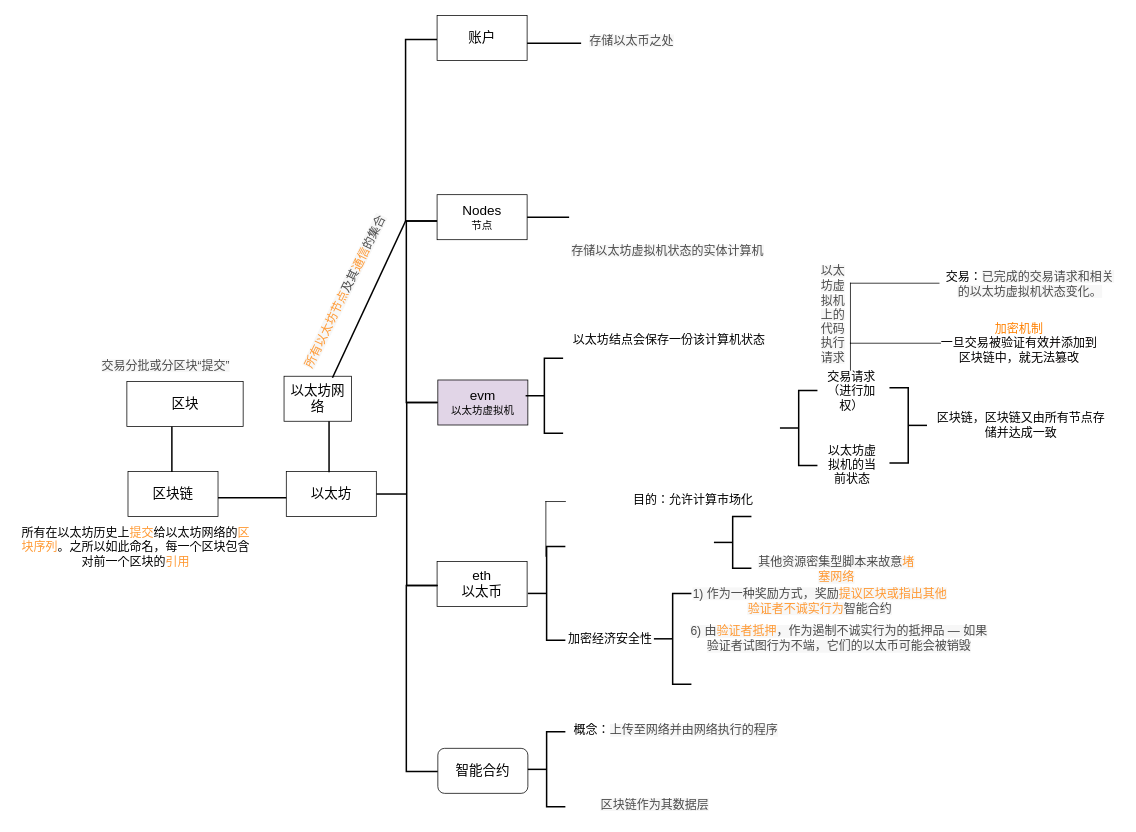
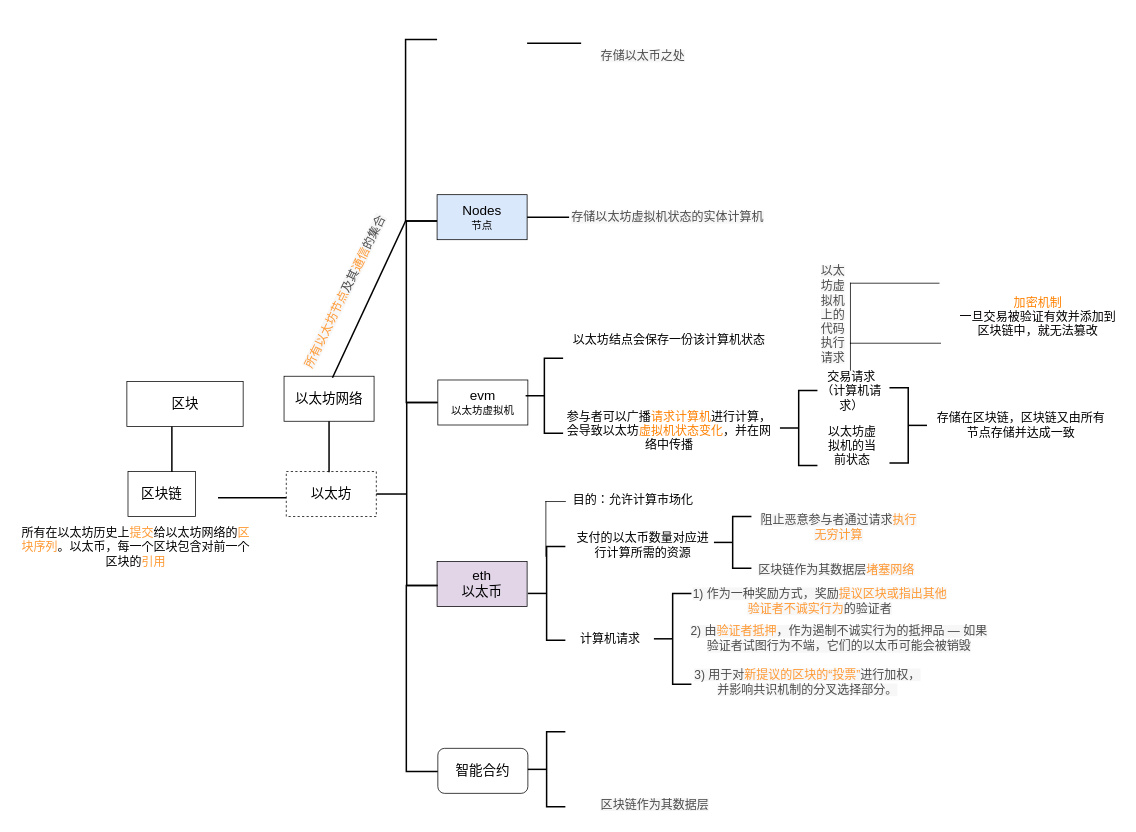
- <mxCell id="45" value="&lt;span style=&quot;font-size: 18px;&quot;&gt;账户&lt;/span&gt;" style="whiteSpace=wrap;html=1;rounded=0;" vertex="1" parent="1"><mxGeometry x="582" y="20" width="120" height="60" as="geometry" /></mxCell>
- <mxCell id="47" value="&lt;span style=&quot;color: rgb(76, 76, 76); font-family: __inter_879697, __inter_Fallback_879697, sans-serif; text-align: start; background-color: rgb(247, 247, 247);&quot;&gt;存储以太币之处&lt;/span&gt;" style="text;strokeColor=none;fillColor=none;html=1;align=center;verticalAlign=middle;whiteSpace=wrap;rounded=0;fontSize=16;" vertex="1" parent="1"><mxGeometry x="774" y="39" width="135" height="30" as="geometry" /></mxCell>
+ <mxCell id="47" value="&lt;span style=&quot;color: rgb(76, 76, 76); font-family: __inter_879697, __inter_Fallback_879697, sans-serif; text-align: start; background-color: rgb(247, 247, 247);&quot;&gt;存储以太币之处&lt;/span&gt;" style="text;strokeColor=none;fillColor=none;html=1;align=center;verticalAlign=middle;whiteSpace=wrap;rounded=0;fontSize=16;" vertex="1" parent="1"><mxGeometry x="789" y="59" width="135" height="30" as="geometry" /></mxCell>
- <mxCell id="36" value="&lt;span style=&quot;font-size: 18px;&quot;&gt;Nodes&lt;/span&gt;&lt;br&gt;&lt;div&gt;&lt;span style=&quot;font-size: 14px;&quot;&gt;节点&lt;/span&gt;&lt;/div&gt;" style="whiteSpace=wrap;html=1;rounded=0;" vertex="1" parent="1"><mxGeometry x="582" y="259" width="120" height="60" as="geometry" /></mxCell>
+ <mxCell id="36" value="&lt;span style=&quot;font-size: 18px;&quot;&gt;Nodes&lt;/span&gt;&lt;br&gt;&lt;div&gt;&lt;span style=&quot;font-size: 14px;&quot;&gt;节点&lt;/span&gt;&lt;/div&gt;" style="whiteSpace=wrap;html=1;rounded=0;fillColor=#dae8fc;" vertex="1" parent="1"><mxGeometry x="582" y="259" width="120" height="60" as="geometry" /></mxCell>
- <mxCell id="38" value="&lt;span style=&quot;color: rgb(76, 76, 76); font-family: __inter_879697, __inter_Fallback_879697, sans-serif; text-align: start; background-color: rgb(247, 247, 247);&quot;&gt;存储以太坊虚拟机状态的实体计算机&lt;/span&gt;" style="text;strokeColor=none;fillColor=none;html=1;align=center;verticalAlign=middle;whiteSpace=wrap;rounded=0;fontSize=16;" vertex="1" parent="1"><mxGeometry x="759" y="319" width="261" height="30" as="geometry" /></mxCell>
+ <mxCell id="38" value="&lt;span style=&quot;color: rgb(76, 76, 76); font-family: __inter_879697, __inter_Fallback_879697, sans-serif; text-align: start; background-color: rgb(247, 247, 247);&quot;&gt;存储以太坊虚拟机状态的实体计算机&lt;/span&gt;" style="text;strokeColor=none;fillColor=none;html=1;align=center;verticalAlign=middle;whiteSpace=wrap;rounded=0;fontSize=16;" vertex="1" parent="1"><mxGeometry x="759" y="274" width="261" height="30" as="geometry" /></mxCell>
- <mxCell id="52" value="交易：&lt;span style=&quot;color: rgb(76, 76, 76); font-family: __inter_879697, __inter_Fallback_879697, sans-serif; text-align: start; background-color: rgb(247, 247, 247);&quot;&gt;已完成的交易请求和相关的以太坊虚拟机状态变化。&lt;/span&gt;" style="text;strokeColor=none;fillColor=none;html=1;align=center;verticalAlign=middle;whiteSpace=wrap;rounded=0;fontSize=16;" vertex="1" parent="1"><mxGeometry x="1253" y="363.36" width="239" height="30" as="geometry" /></mxCell>
- <mxCell id="14" value="&lt;font color=&quot;#ff8000&quot;&gt;加密机制&lt;/font&gt;&lt;div&gt;&lt;font color=&quot;#030100&quot;&gt;一旦交易被验证有效并添加到区块链中，就无法篡改&lt;/font&gt;&lt;/div&gt;" style="text;strokeColor=none;fillColor=none;html=1;align=center;verticalAlign=middle;whiteSpace=wrap;rounded=0;fontSize=16;" vertex="1" parent="1"><mxGeometry x="1253" y="442" width="210" height="30" as="geometry" /></mxCell>
+ <mxCell id="14" value="&lt;font color=&quot;#ff8000&quot;&gt;加密机制&lt;/font&gt;&lt;div&gt;&lt;font color=&quot;#030100&quot;&gt;一旦交易被验证有效并添加到区块链中，就无法篡改&lt;/font&gt;&lt;/div&gt;" style="text;strokeColor=none;fillColor=none;html=1;align=center;verticalAlign=middle;whiteSpace=wrap;rounded=0;fontSize=16;" vertex="1" parent="1"><mxGeometry x="1278" y="407" width="210" height="30" as="geometry" /></mxCell>
- <mxCell id="50" value="&lt;span style=&quot;color: rgb(76, 76, 76); font-family: __inter_879697, __inter_Fallback_879697, sans-serif; text-align: start; background-color: rgb(247, 247, 247);&quot;&gt;交易分批或分区块“提交”&lt;/span&gt;" style="text;strokeColor=none;fillColor=none;html=1;align=center;verticalAlign=middle;whiteSpace=wrap;rounded=0;fontSize=16;" vertex="1" parent="1"><mxGeometry x="113" y="472" width="215" height="30" as="geometry" /></mxCell>
- <mxCell id="9" value="交易请求&lt;div&gt;（进行加权）&lt;/div&gt;" style="text;strokeColor=none;fillColor=none;html=1;align=center;verticalAlign=middle;whiteSpace=wrap;rounded=0;fontSize=16;" vertex="1" parent="1"><mxGeometry x="1092" y="506" width="85" height="30" as="geometry" /></mxCell>
+ <mxCell id="9" value="交易请求&lt;div&gt;（计算机请求）&lt;/div&gt;" style="text;strokeColor=none;fillColor=none;html=1;align=center;verticalAlign=middle;whiteSpace=wrap;rounded=0;fontSize=16;" vertex="1" parent="1"><mxGeometry x="1092" y="506" width="85" height="30" as="geometry" /></mxCell>
- <mxCell id="41" value="&lt;span style=&quot;font-size: 18px;&quot;&gt;以太坊网络&lt;/span&gt;" style="rounded=0;whiteSpace=wrap;html=1;" vertex="1" parent="1"><mxGeometry x="378" y="501" width="90" height="60" as="geometry" /></mxCell>
+ <mxCell id="41" value="&lt;span style=&quot;font-size: 18px;&quot;&gt;以太坊网络&lt;/span&gt;" style="rounded=0;whiteSpace=wrap;html=1;" vertex="1" parent="1"><mxGeometry x="378" y="501" width="120" height="60" as="geometry" /></mxCell>
- <mxCell id="3" value="&lt;font style=&quot;font-size: 18px;&quot;&gt;evm&lt;/font&gt;&lt;div&gt;&lt;font style=&quot;font-size: 14px;&quot;&gt;以太坊虚拟机&lt;/font&gt;&lt;/div&gt;" style="whiteSpace=wrap;html=1;rounded=0;fillColor=#e1d5e7;" parent="1" vertex="1"><mxGeometry x="583" y="506" width="120" height="60" as="geometry" /></mxCell>
+ <mxCell id="3" value="&lt;font style=&quot;font-size: 18px;&quot;&gt;evm&lt;/font&gt;&lt;div&gt;&lt;font style=&quot;font-size: 14px;&quot;&gt;以太坊虚拟机&lt;/font&gt;&lt;/div&gt;" style="whiteSpace=wrap;html=1;rounded=0;" parent="1" vertex="1"><mxGeometry x="583" y="506" width="120" height="60" as="geometry" /></mxCell>
- <mxCell id="12" value="区块链，区块链又由所有节点存储并达成一致" style="text;strokeColor=none;fillColor=none;html=1;align=center;verticalAlign=middle;whiteSpace=wrap;rounded=0;fontSize=16;" vertex="1" parent="1"><mxGeometry x="1244" y="551.5" width="233" height="30" as="geometry" /></mxCell>
+ <mxCell id="12" value="存储在区块链，区块链又由所有节点存储并达成一致" style="text;strokeColor=none;fillColor=none;html=1;align=center;verticalAlign=middle;whiteSpace=wrap;rounded=0;fontSize=16;" vertex="1" parent="1"><mxGeometry x="1244" y="551.5" width="233" height="30" as="geometry" /></mxCell>
+ <mxCell id="6" value="参与者可以广播&lt;font color=&quot;#ff8000&quot;&gt;请求计算机&lt;/font&gt;进行计算，会导致以太坊&lt;font color=&quot;#ff8000&quot;&gt;虚拟机状态变化&lt;/font&gt;，并在网络中传播" style="text;strokeColor=none;fillColor=none;html=1;align=center;verticalAlign=middle;whiteSpace=wrap;rounded=0;fontSize=16;" vertex="1" parent="1"><mxGeometry x="750" y="559" width="283" height="30" as="geometry" /></mxCell>
- <mxCell id="10" value="以太坊虚拟机的当前状态" style="text;strokeColor=none;fillColor=none;html=1;align=center;verticalAlign=middle;whiteSpace=wrap;rounded=0;fontSize=16;" vertex="1" parent="1"><mxGeometry x="1096" y="604" width="79" height="30" as="geometry" /></mxCell>
+ <mxCell id="10" value="以太坊虚拟机的当前状态" style="text;strokeColor=none;fillColor=none;html=1;align=center;verticalAlign=middle;whiteSpace=wrap;rounded=0;fontSize=16;" vertex="1" parent="1"><mxGeometry x="1096" y="579" width="79" height="30" as="geometry" /></mxCell>
- <mxCell id="40" value="&lt;span style=&quot;font-size: 18px;&quot;&gt;区块链&lt;/span&gt;" style="rounded=0;whiteSpace=wrap;html=1;" vertex="1" parent="1"><mxGeometry x="170" y="628" width="120" height="60" as="geometry" /></mxCell>
+ <mxCell id="40" value="&lt;span style=&quot;font-size: 18px;&quot;&gt;区块链&lt;/span&gt;" style="rounded=0;whiteSpace=wrap;html=1;" vertex="1" parent="1"><mxGeometry x="170" y="628" width="90" height="60" as="geometry" /></mxCell>
- <mxCell id="2" value="&lt;font style=&quot;font-size: 18px;&quot;&gt;以太坊&lt;/font&gt;" style="rounded=0;whiteSpace=wrap;html=1;" parent="1" vertex="1"><mxGeometry x="381" y="628" width="120" height="60" as="geometry" /></mxCell>
+ <mxCell id="2" value="&lt;font style=&quot;font-size: 18px;&quot;&gt;以太坊&lt;/font&gt;" style="rounded=0;whiteSpace=wrap;html=1;dashed=1;" parent="1" vertex="1"><mxGeometry x="381" y="628" width="120" height="60" as="geometry" /></mxCell>
- <mxCell id="18" value="目的：允许计算市场化" style="text;strokeColor=none;fillColor=none;html=1;align=center;verticalAlign=middle;whiteSpace=wrap;rounded=0;fontSize=16;" vertex="1" parent="1"><mxGeometry x="842" y="651" width="163" height="30" as="geometry" /></mxCell>
+ <mxCell id="18" value="目的：允许计算市场化" style="text;strokeColor=none;fillColor=none;html=1;align=center;verticalAlign=middle;whiteSpace=wrap;rounded=0;fontSize=16;" vertex="1" parent="1"><mxGeometry x="762" y="651" width="163" height="30" as="geometry" /></mxCell>
+ <mxCell id="21" value="&lt;br&gt;&lt;span style=&quot;color: rgb(76, 76, 76); font-family: __inter_879697, __inter_Fallback_879697, sans-serif; font-size: 16px; font-style: normal; font-variant-ligatures: normal; font-variant-caps: normal; font-weight: 400; letter-spacing: normal; orphans: 2; text-align: start; text-indent: 0px; text-transform: none; widows: 2; word-spacing: 0px; -webkit-text-stroke-width: 0px; white-space: normal; background-color: rgb(247, 247, 247); text-decoration-thickness: initial; text-decoration-style: initial; text-decoration-color: initial; display: inline !important; float: none;&quot;&gt;阻止恶意参与者通过请求&lt;/span&gt;&lt;span style=&quot;font-family: __inter_879697, __inter_Fallback_879697, sans-serif; font-size: 16px; font-style: normal; font-variant-ligatures: normal; font-variant-caps: normal; font-weight: 400; letter-spacing: normal; orphans: 2; text-align: start; text-indent: 0px; text-transform: none; widows: 2; word-spacing: 0px; -webkit-text-stroke-width: 0px; white-space: normal; background-color: rgb(247, 247, 247); text-decoration-thickness: initial; text-decoration-style: initial; text-decoration-color: initial; float: none; display: inline !important;&quot;&gt;&lt;font color=&quot;#ff9933&quot;&gt;执行无穷计算&lt;/font&gt;&lt;/span&gt;&lt;div&gt;&lt;br/&gt;&lt;/div&gt;" style="text;strokeColor=none;fillColor=none;html=1;align=center;verticalAlign=middle;whiteSpace=wrap;rounded=0;fontSize=16;" vertex="1" parent="1"><mxGeometry x="1007" y="688" width="221" height="30" as="geometry" /></mxCell>
+ <mxCell id="19" value="支付的以太币数量对应进行计算所需的资源" style="text;strokeColor=none;fillColor=none;html=1;align=center;verticalAlign=middle;whiteSpace=wrap;rounded=0;fontSize=16;" vertex="1" parent="1"><mxGeometry x="762" y="711" width="189" height="30" as="geometry" /></mxCell>
- <mxCell id="34" value="所有在以太坊历史上&lt;font color=&quot;#ff9933&quot;&gt;提交&lt;/font&gt;给以太坊网络的&lt;font color=&quot;#ff9933&quot;&gt;区块序列&lt;/font&gt;。之所以如此命名，每一个区块包含对前一个区块的&lt;font color=&quot;#ff9933&quot;&gt;引用&lt;/font&gt;" style="text;strokeColor=none;fillColor=none;html=1;align=center;verticalAlign=middle;whiteSpace=wrap;rounded=0;fontSize=16;" vertex="1" parent="1"><mxGeometry x="20" y="714" width="321" height="30" as="geometry" /></mxCell>
+ <mxCell id="34" value="所有在以太坊历史上&lt;font color=&quot;#ff9933&quot;&gt;提交&lt;/font&gt;给以太坊网络的&lt;font color=&quot;#ff9933&quot;&gt;区块序列&lt;/font&gt;。以太币，每一个区块包含对前一个区块的&lt;font color=&quot;#ff9933&quot;&gt;引用&lt;/font&gt;" style="text;strokeColor=none;fillColor=none;html=1;align=center;verticalAlign=middle;whiteSpace=wrap;rounded=0;fontSize=16;" vertex="1" parent="1"><mxGeometry x="20" y="714" width="321" height="30" as="geometry" /></mxCell>
- <mxCell id="22" value="&lt;span style=&quot;color: rgb(76, 76, 76); font-family: __inter_879697, __inter_Fallback_879697, sans-serif; text-align: start; background-color: rgb(247, 247, 247);&quot;&gt;其他资源密集型脚本来故意&lt;/span&gt;&lt;span style=&quot;font-family: __inter_879697, __inter_Fallback_879697, sans-serif; text-align: start; background-color: rgb(247, 247, 247);&quot;&gt;&lt;font color=&quot;#ff9933&quot;&gt;堵塞网络&lt;/font&gt;&lt;/span&gt;" style="text;strokeColor=none;fillColor=none;html=1;align=center;verticalAlign=middle;whiteSpace=wrap;rounded=0;fontSize=16;" vertex="1" parent="1"><mxGeometry x="1004" y="744" width="221" height="30" as="geometry" /></mxCell>
+ <mxCell id="22" value="&lt;span style=&quot;color: rgb(76, 76, 76); font-family: __inter_879697, __inter_Fallback_879697, sans-serif; text-align: start; background-color: rgb(247, 247, 247);&quot;&gt;区块链作为其数据层&lt;/span&gt;&lt;span style=&quot;font-family: __inter_879697, __inter_Fallback_879697, sans-serif; text-align: start; background-color: rgb(247, 247, 247);&quot;&gt;&lt;font color=&quot;#ff9933&quot;&gt;堵塞网络&lt;/font&gt;&lt;/span&gt;" style="text;strokeColor=none;fillColor=none;html=1;align=center;verticalAlign=middle;whiteSpace=wrap;rounded=0;fontSize=16;" vertex="1" parent="1"><mxGeometry x="1004" y="744" width="221" height="30" as="geometry" /></mxCell>
- <mxCell id="15" value="&lt;font style=&quot;font-size: 18px;&quot;&gt;eth&lt;/font&gt;&lt;div&gt;&lt;font style=&quot;font-size: 18px;&quot;&gt;以太币&lt;/font&gt;&lt;/div&gt;" style="whiteSpace=wrap;html=1;rounded=0;" vertex="1" parent="1"><mxGeometry x="582" y="748" width="120" height="60" as="geometry" /></mxCell>
+ <mxCell id="15" value="&lt;font style=&quot;font-size: 18px;&quot;&gt;eth&lt;/font&gt;&lt;div&gt;&lt;font style=&quot;font-size: 18px;&quot;&gt;以太币&lt;/font&gt;&lt;/div&gt;" style="whiteSpace=wrap;html=1;rounded=0;fillColor=#e1d5e7;" vertex="1" parent="1"><mxGeometry x="582" y="748" width="120" height="60" as="geometry" /></mxCell>
- <mxCell id="25" value="&lt;span style=&quot;color: rgb(76, 76, 76); font-family: __inter_879697, __inter_Fallback_879697, sans-serif; text-align: start; background-color: rgb(247, 247, 247);&quot;&gt;1) 作为一种奖励方式，奖励&lt;/span&gt;&lt;span style=&quot;font-family: __inter_879697, __inter_Fallback_879697, sans-serif; text-align: start; background-color: rgb(247, 247, 247);&quot;&gt;&lt;font color=&quot;#ff9933&quot;&gt;提议区块或指出其他验证者不诚实行为&lt;/font&gt;&lt;/span&gt;&lt;span style=&quot;color: rgb(76, 76, 76); font-family: __inter_879697, __inter_Fallback_879697, sans-serif; text-align: start; background-color: rgb(247, 247, 247);&quot;&gt;智能合约&lt;/span&gt;" style="text;strokeColor=none;fillColor=none;html=1;align=center;verticalAlign=middle;whiteSpace=wrap;rounded=0;fontSize=16;" vertex="1" parent="1"><mxGeometry x="915" y="786" width="355" height="30" as="geometry" /></mxCell>
+ <mxCell id="25" value="&lt;span style=&quot;color: rgb(76, 76, 76); font-family: __inter_879697, __inter_Fallback_879697, sans-serif; text-align: start; background-color: rgb(247, 247, 247);&quot;&gt;1) 作为一种奖励方式，奖励&lt;/span&gt;&lt;span style=&quot;font-family: __inter_879697, __inter_Fallback_879697, sans-serif; text-align: start; background-color: rgb(247, 247, 247);&quot;&gt;&lt;font color=&quot;#ff9933&quot;&gt;提议区块或指出其他验证者不诚实行为&lt;/font&gt;&lt;/span&gt;&lt;span style=&quot;color: rgb(76, 76, 76); font-family: __inter_879697, __inter_Fallback_879697, sans-serif; text-align: start; background-color: rgb(247, 247, 247);&quot;&gt;的验证者&lt;/span&gt;" style="text;strokeColor=none;fillColor=none;html=1;align=center;verticalAlign=middle;whiteSpace=wrap;rounded=0;fontSize=16;" vertex="1" parent="1"><mxGeometry x="915" y="786" width="355" height="30" as="geometry" /></mxCell>
- <mxCell id="23" value="加密经济安全性" style="text;strokeColor=none;fillColor=none;html=1;align=center;verticalAlign=middle;whiteSpace=wrap;rounded=0;fontSize=16;" vertex="1" parent="1"><mxGeometry x="753" y="836" width="120" height="30" as="geometry" /></mxCell>
+ <mxCell id="23" value="计算机请求" style="text;strokeColor=none;fillColor=none;html=1;align=center;verticalAlign=middle;whiteSpace=wrap;rounded=0;fontSize=16;" vertex="1" parent="1"><mxGeometry x="753" y="836" width="120" height="30" as="geometry" /></mxCell>
- <mxCell id="26" value="&lt;span style=&quot;color: rgb(76, 76, 76); font-family: __inter_879697, __inter_Fallback_879697, sans-serif; text-align: start; background-color: rgb(247, 247, 247);&quot;&gt;6) 由&lt;/span&gt;&lt;span style=&quot;font-family: __inter_879697, __inter_Fallback_879697, sans-serif; text-align: start; background-color: rgb(247, 247, 247);&quot;&gt;&lt;font color=&quot;#ff9933&quot;&gt;验证者抵押&lt;/font&gt;&lt;/span&gt;&lt;span style=&quot;color: rgb(76, 76, 76); font-family: __inter_879697, __inter_Fallback_879697, sans-serif; text-align: start; background-color: rgb(247, 247, 247);&quot;&gt;，作为遏制不诚实行为的抵押品 — 如果验证者试图行为不端，它们的以太币可能会被销毁&lt;/span&gt;" style="text;strokeColor=none;fillColor=none;html=1;align=center;verticalAlign=middle;whiteSpace=wrap;rounded=0;fontSize=16;" vertex="1" parent="1"><mxGeometry x="917.5" y="847.5" width="400" height="7" as="geometry" /></mxCell>
+ <mxCell id="26" value="&lt;span style=&quot;color: rgb(76, 76, 76); font-family: __inter_879697, __inter_Fallback_879697, sans-serif; text-align: start; background-color: rgb(247, 247, 247);&quot;&gt;2) 由&lt;/span&gt;&lt;span style=&quot;font-family: __inter_879697, __inter_Fallback_879697, sans-serif; text-align: start; background-color: rgb(247, 247, 247);&quot;&gt;&lt;font color=&quot;#ff9933&quot;&gt;验证者抵押&lt;/font&gt;&lt;/span&gt;&lt;span style=&quot;color: rgb(76, 76, 76); font-family: __inter_879697, __inter_Fallback_879697, sans-serif; text-align: start; background-color: rgb(247, 247, 247);&quot;&gt;，作为遏制不诚实行为的抵押品 — 如果验证者试图行为不端，它们的以太币可能会被销毁&lt;/span&gt;" style="text;strokeColor=none;fillColor=none;html=1;align=center;verticalAlign=middle;whiteSpace=wrap;rounded=0;fontSize=16;" vertex="1" parent="1"><mxGeometry x="917.5" y="847.5" width="400" height="7" as="geometry" /></mxCell>
+ <mxCell id="27" value="&lt;span style=&quot;color: rgb(76, 76, 76); font-family: __inter_879697, __inter_Fallback_879697, sans-serif; text-align: start; background-color: rgb(247, 247, 247);&quot;&gt;3) 用于对&lt;/span&gt;&lt;span style=&quot;font-family: __inter_879697, __inter_Fallback_879697, sans-serif; text-align: start; background-color: rgb(247, 247, 247);&quot;&gt;&lt;font color=&quot;#ff9933&quot;&gt;新提议的区块的“投票”&lt;/font&gt;&lt;/span&gt;&lt;span style=&quot;color: rgb(76, 76, 76); font-family: __inter_879697, __inter_Fallback_879697, sans-serif; text-align: start; background-color: rgb(247, 247, 247);&quot;&gt;进行加权，并影响共识机制的分叉选择部分。&lt;/span&gt;" style="text;strokeColor=none;fillColor=none;html=1;align=center;verticalAlign=middle;whiteSpace=wrap;rounded=0;fontSize=16;" vertex="1" parent="1"><mxGeometry x="921" y="894" width="310" height="30" as="geometry" /></mxCell>
- <mxCell id="31" value="概念：&lt;span style=&quot;color: rgb(76, 76, 76); font-family: __inter_879697, __inter_Fallback_879697, sans-serif; text-align: start; background-color: rgb(247, 247, 247);&quot;&gt;上传至网络并由网络执行的程序&lt;/span&gt;" style="text;strokeColor=none;fillColor=none;html=1;align=center;verticalAlign=middle;whiteSpace=wrap;rounded=0;fontSize=16;" vertex="1" parent="1"><mxGeometry x="755" y="958" width="291" height="30" as="geometry" /></mxCell>
